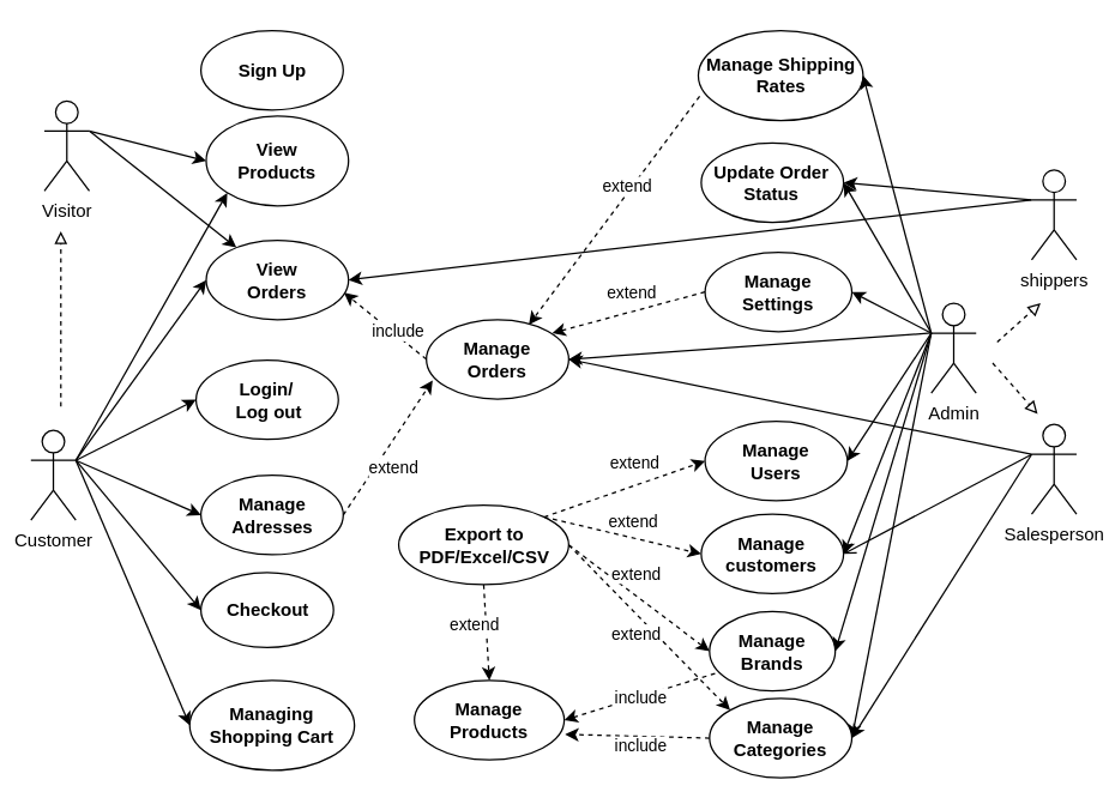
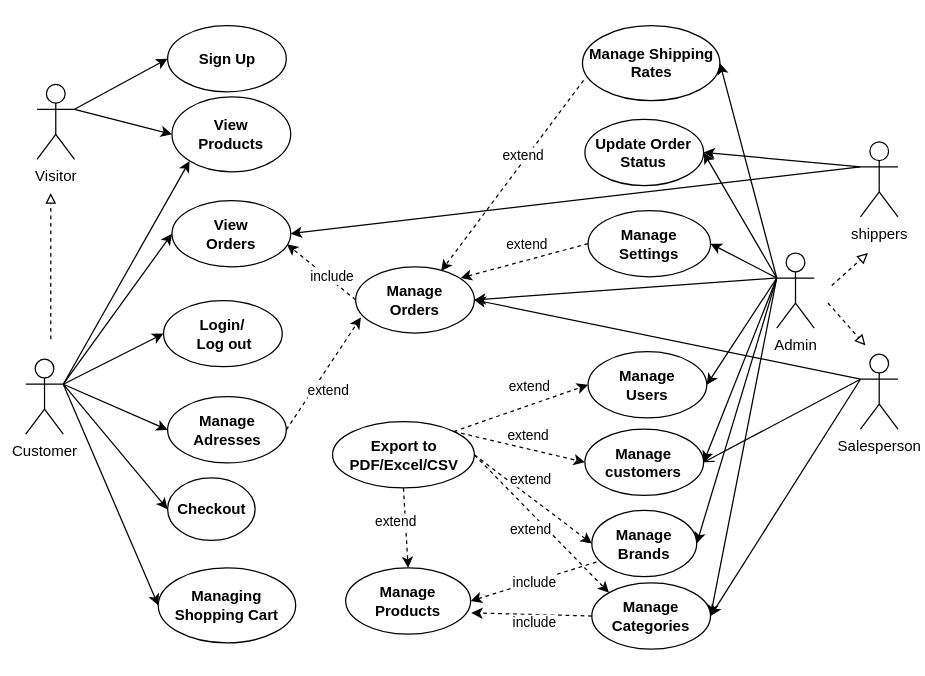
- <mxCell id="14" value="" style="endArrow=classic;html=1;rounded=0;exitX=1;exitY=0.333;exitDx=0;exitDy=0;exitPerimeter=0;" parent="1" source="2" target="6" edge="1"><mxGeometry width="50" height="50" relative="1" as="geometry"><mxPoint x="470" y="121" as="sourcePoint" /><mxPoint x="520" y="71" as="targetPoint" /></mxGeometry></mxCell>
+ <mxCell id="14" value="" style="endArrow=classic;html=1;rounded=0;exitX=1;exitY=0.333;exitDx=0;exitDy=0;exitPerimeter=0;entryX=0;entryY=0.5;entryDx=0;entryDy=0;" parent="1" source="2" target="4" edge="1"><mxGeometry width="50" height="50" relative="1" as="geometry"><mxPoint x="470" y="121" as="sourcePoint" /><mxPoint x="520" y="71" as="targetPoint" /></mxGeometry></mxCell>
- <mxCell id="8" value="Checkout" style="shape=ellipse;html=1;strokeWidth=1;fontStyle=1;whiteSpace=wrap;align=center;perimeter=ellipsePerimeter;" parent="1" vertex="1"><mxGeometry x="133.5" y="382" width="88.5" height="50" as="geometry" /></mxCell>
+ <mxCell id="8" value="Checkout" style="shape=ellipse;html=1;strokeWidth=1;fontStyle=1;whiteSpace=wrap;align=center;perimeter=ellipsePerimeter;" parent="1" vertex="1"><mxGeometry x="133.5" y="382" width="70" height="50" as="geometry" /></mxCell>
